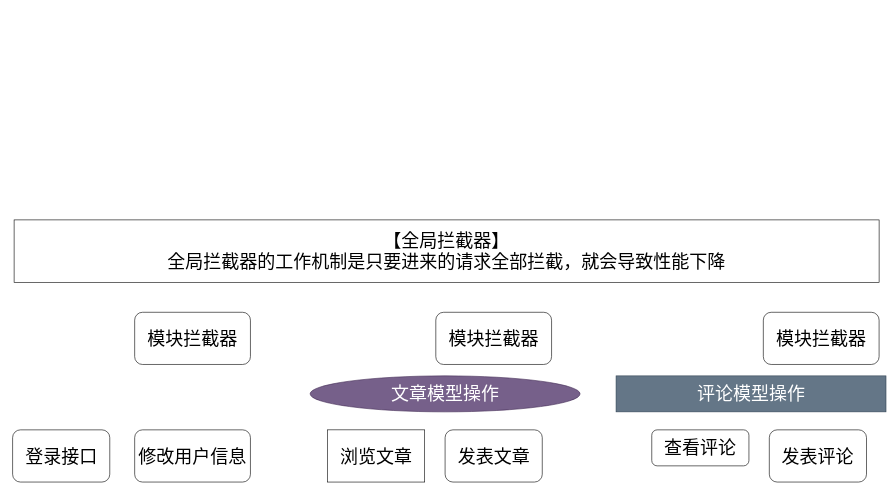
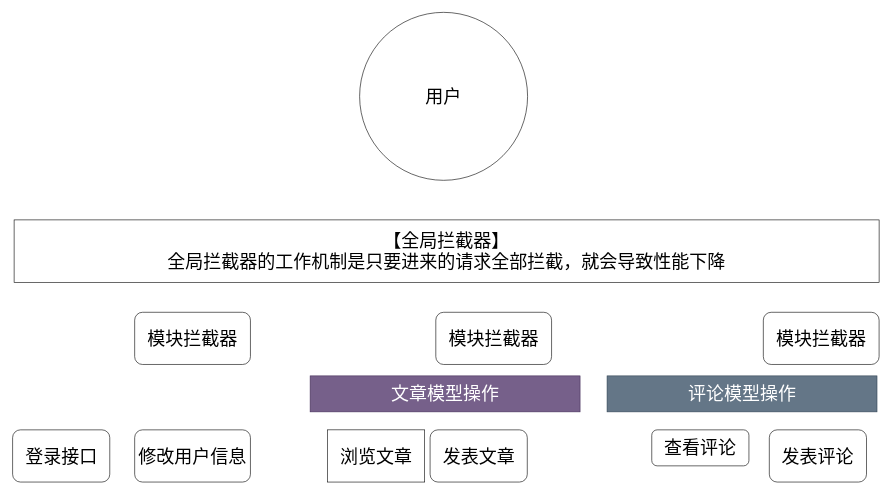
+ <mxCell id="4" value="&lt;font style=&quot;font-size: 30px&quot;&gt;用户&lt;/font&gt;" style="ellipse;whiteSpace=wrap;html=1;aspect=fixed;" parent="1" vertex="1"><mxGeometry x="599" y="20" width="280" height="280" as="geometry" /></mxCell>
- <mxCell id="2" value="&lt;font style=&quot;font-size: 30px&quot;&gt;文章模型操作&lt;/font&gt;" style="ellipse;whiteSpace=wrap;html=1;fillColor=#76608a;strokeColor=#432D57;fontColor=#ffffff;" parent="1" vertex="1"><mxGeometry x="516.5" y="626" width="450" height="60" as="geometry" /></mxCell>
+ <mxCell id="2" value="&lt;font style=&quot;font-size: 30px&quot;&gt;文章模型操作&lt;/font&gt;" style="rounded=0;whiteSpace=wrap;html=1;fillColor=#76608a;strokeColor=#432D57;fontColor=#ffffff;" parent="1" vertex="1"><mxGeometry x="516.5" y="626" width="450" height="60" as="geometry" /></mxCell>
- <mxCell id="3" value="&lt;font style=&quot;font-size: 30px&quot;&gt;评论模型操作&lt;/font&gt;" style="rounded=0;whiteSpace=wrap;html=1;fillColor=#647687;strokeColor=#314354;fontColor=#ffffff;" parent="1" vertex="1"><mxGeometry x="1026.5" y="626" width="450" height="60" as="geometry" /></mxCell>
+ <mxCell id="3" value="&lt;font style=&quot;font-size: 30px&quot;&gt;评论模型操作&lt;/font&gt;" style="rounded=0;whiteSpace=wrap;html=1;fillColor=#647687;strokeColor=#314354;fontColor=#ffffff;" parent="1" vertex="1"><mxGeometry x="1011.5" y="626" width="450" height="60" as="geometry" /></mxCell>
- <mxCell id="9" value="&lt;span style=&quot;font-size: 30px&quot;&gt;发表文章&lt;/span&gt;" style="rounded=1;whiteSpace=wrap;html=1;" parent="1" vertex="1"><mxGeometry x="741.5" y="716" width="162" height="87" as="geometry" /></mxCell>
+ <mxCell id="9" value="&lt;span style=&quot;font-size: 30px&quot;&gt;发表文章&lt;/span&gt;" style="rounded=1;whiteSpace=wrap;html=1;" parent="1" vertex="1"><mxGeometry x="716.5" y="716" width="162" height="87" as="geometry" /></mxCell>
